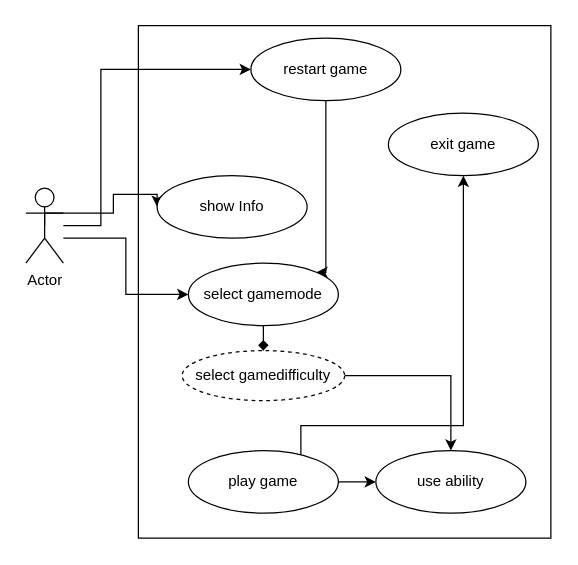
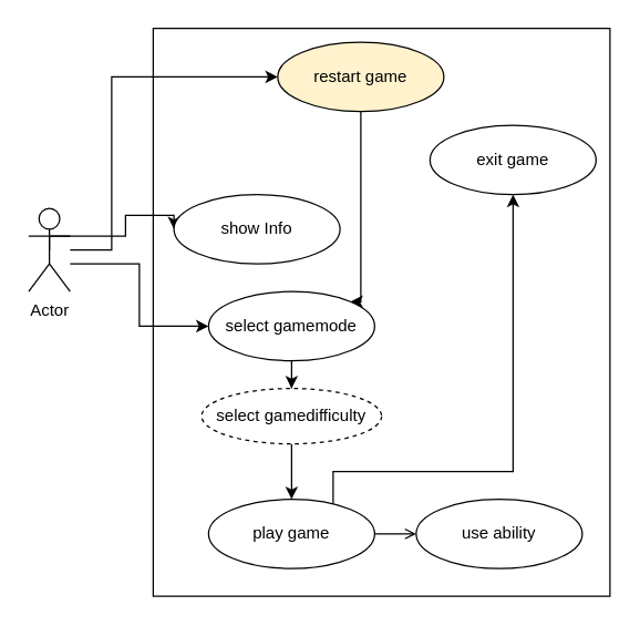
- <mxCell id="17" value="restart game" style="ellipse;whiteSpace=wrap;html=1;" vertex="1" parent="1"><mxGeometry x="200" y="30" width="120" height="50" as="geometry" /></mxCell>
+ <mxCell id="17" value="restart game" style="ellipse;whiteSpace=wrap;html=1;fillColor=#fff2cc;" vertex="1" parent="1"><mxGeometry x="200" y="30" width="120" height="50" as="geometry" /></mxCell>
- <mxCell id="8" style="edgeStyle=orthogonalEdgeStyle;rounded=0;orthogonalLoop=1;jettySize=auto;html=1;entryX=0.5;entryY=0;entryDx=0;entryDy=0;endArrow=diamond;" edge="1" parent="1" source="9" target="11"><mxGeometry relative="1" as="geometry" /></mxCell>
+ <mxCell id="8" style="edgeStyle=orthogonalEdgeStyle;rounded=0;orthogonalLoop=1;jettySize=auto;html=1;entryX=0.5;entryY=0;entryDx=0;entryDy=0;" edge="1" parent="1" source="9" target="11"><mxGeometry relative="1" as="geometry" /></mxCell>
- <mxCell id="10" style="edgeStyle=orthogonalEdgeStyle;rounded=0;orthogonalLoop=1;jettySize=auto;html=1;" edge="1" parent="1" source="11" target="15"><mxGeometry relative="1" as="geometry" /></mxCell>
+ <mxCell id="10" style="edgeStyle=orthogonalEdgeStyle;rounded=0;orthogonalLoop=1;jettySize=auto;html=1;entryX=0.5;entryY=0;entryDx=0;entryDy=0;" edge="1" parent="1" source="11" target="14"><mxGeometry relative="1" as="geometry" /></mxCell>
- <mxCell id="12" style="edgeStyle=orthogonalEdgeStyle;rounded=0;orthogonalLoop=1;jettySize=auto;html=1;entryX=0;entryY=0.5;entryDx=0;entryDy=0;" edge="1" parent="1" source="14" target="15"><mxGeometry relative="1" as="geometry" /></mxCell>
+ <mxCell id="12" style="edgeStyle=orthogonalEdgeStyle;rounded=0;orthogonalLoop=1;jettySize=auto;html=1;entryX=0;entryY=0.5;entryDx=0;entryDy=0;endArrow=open;" edge="1" parent="1" source="14" target="15"><mxGeometry relative="1" as="geometry" /></mxCell>
